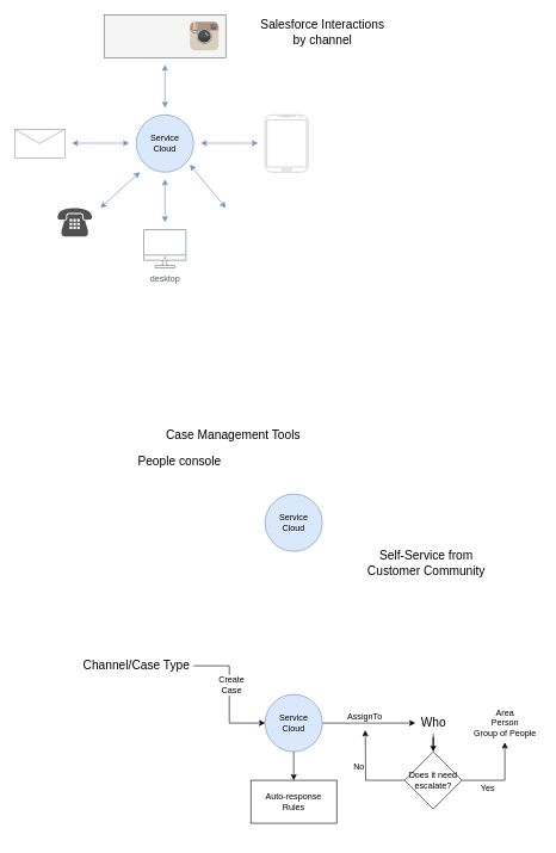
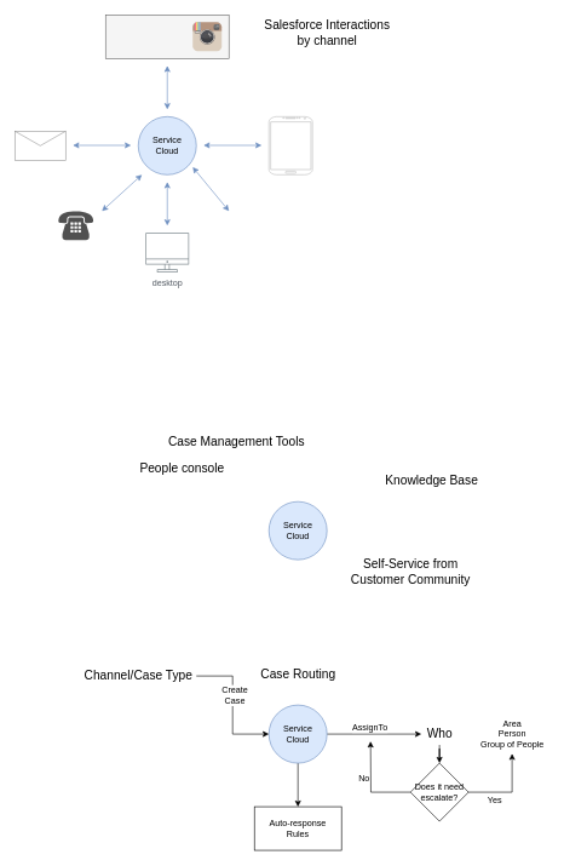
+ <mxCell id="24" value="Knowledge Base" style="text;html=1;align=center;verticalAlign=middle;resizable=0;points=[];autosize=1;fontSize=17;fontColor=#000000;" vertex="1" parent="1"><mxGeometry x="524" y="647" width="140" height="30" as="geometry" /></mxCell>
- <mxCell id="25" value="Self-Service from &lt;br&gt;Customer Community" style="text;html=1;align=center;verticalAlign=middle;resizable=0;points=[];autosize=1;fontSize=17;fontColor=#000000;" vertex="1" parent="1"><mxGeometry x="505" y="762" width="180" height="50" as="geometry" /></mxCell>
+ <mxCell id="25" value="Self-Service from &lt;br&gt;Customer Community" style="text;html=1;align=center;verticalAlign=middle;resizable=0;points=[];autosize=1;fontSize=17;fontColor=#000000;" vertex="1" parent="1"><mxGeometry x="475" y="762" width="180" height="50" as="geometry" /></mxCell>
+ <mxCell id="30" value="Case Routing" style="text;html=1;align=center;verticalAlign=middle;resizable=0;points=[];autosize=1;fontSize=17;fontColor=#000000;" vertex="1" parent="1"><mxGeometry x="350" y="913" width="120" height="30" as="geometry" /></mxCell>
- <mxCell id="42" value="Auto-response&lt;br&gt;Rules" style="rounded=0;whiteSpace=wrap;html=1;fontSize=12;fontColor=#000000;" vertex="1" parent="1"><mxGeometry x="350" y="1090" width="120" height="60" as="geometry" /></mxCell>
+ <mxCell id="42" value="Auto-response&lt;br&gt;Rules" style="rounded=0;whiteSpace=wrap;html=1;fontSize=12;fontColor=#000000;" vertex="1" parent="1"><mxGeometry x="350" y="1110" width="120" height="60" as="geometry" /></mxCell>
